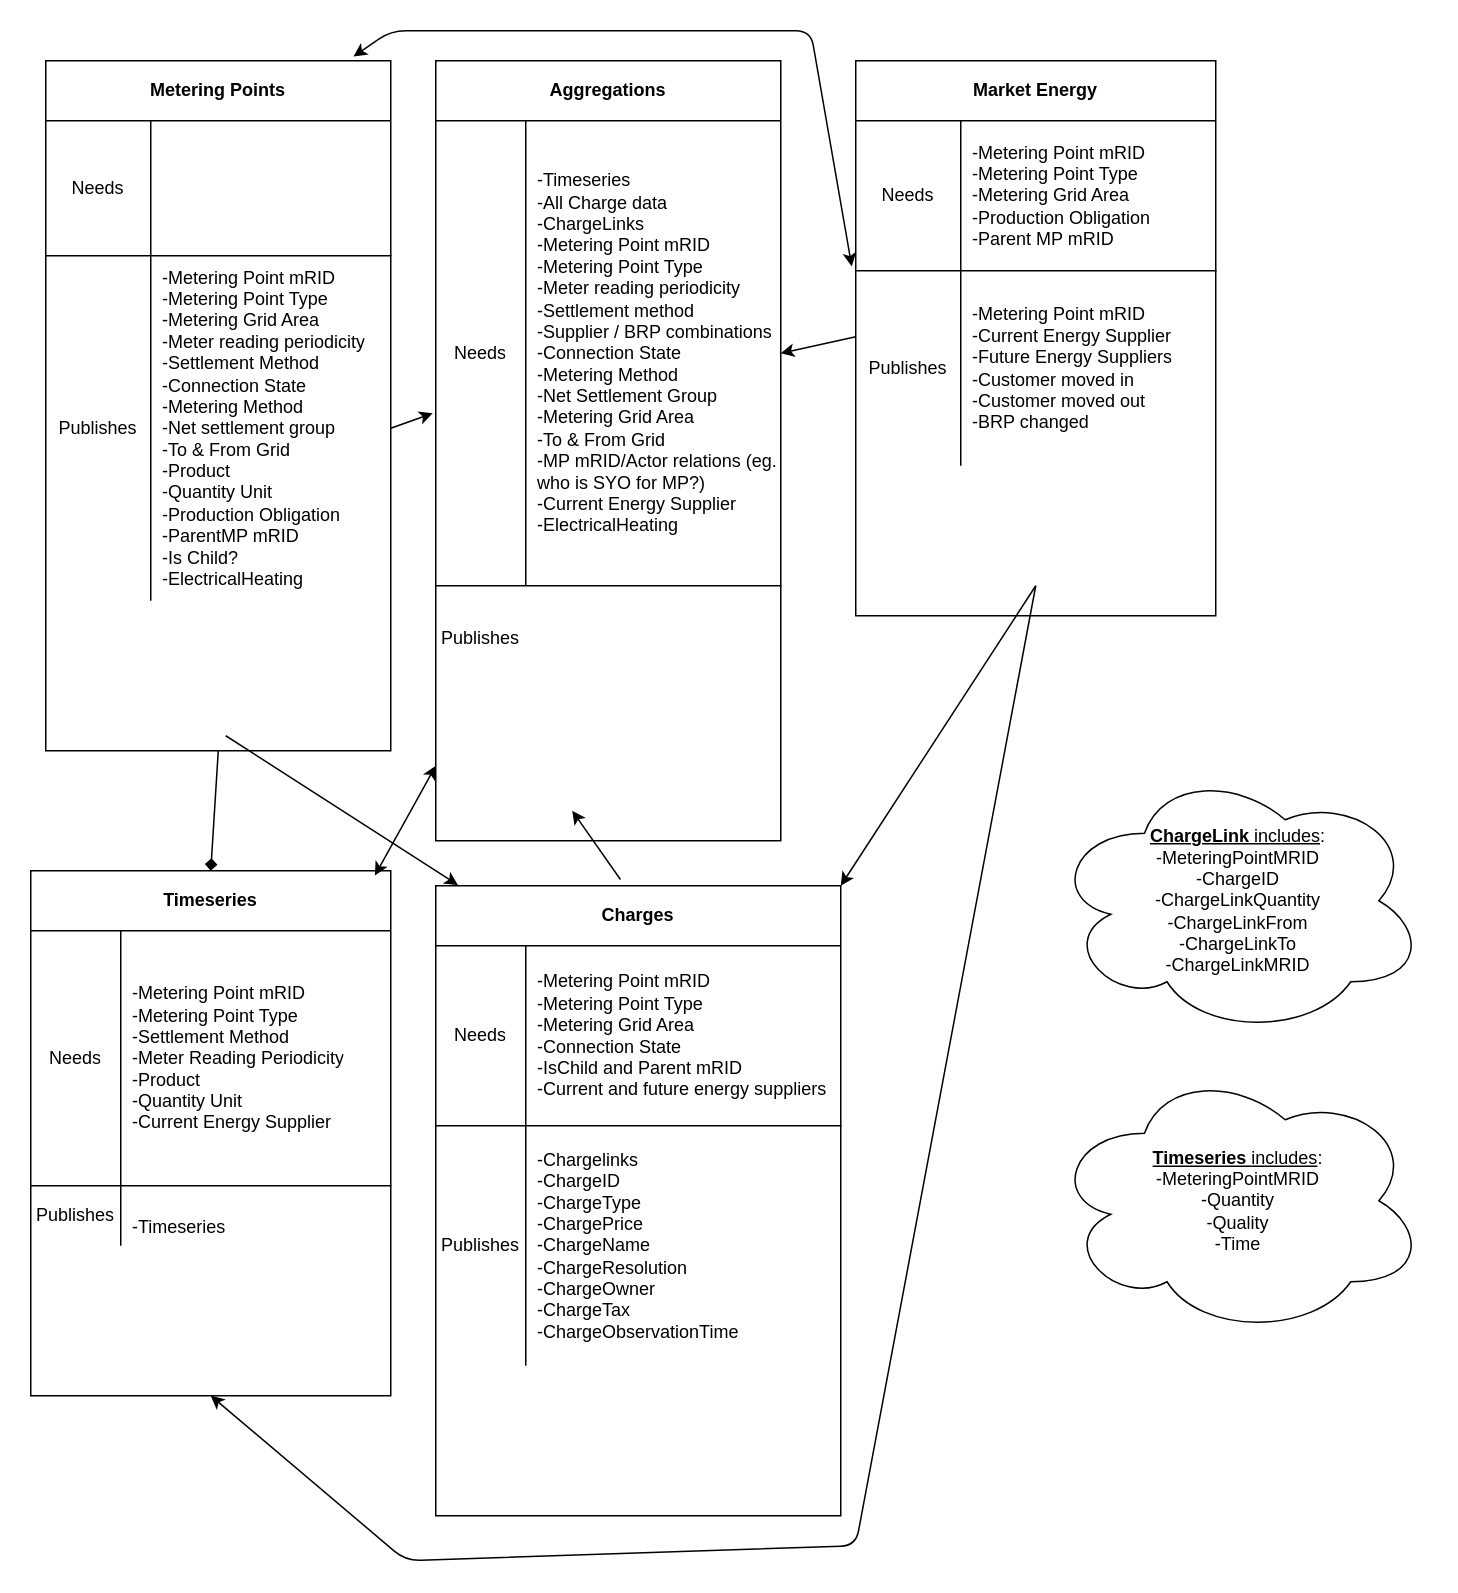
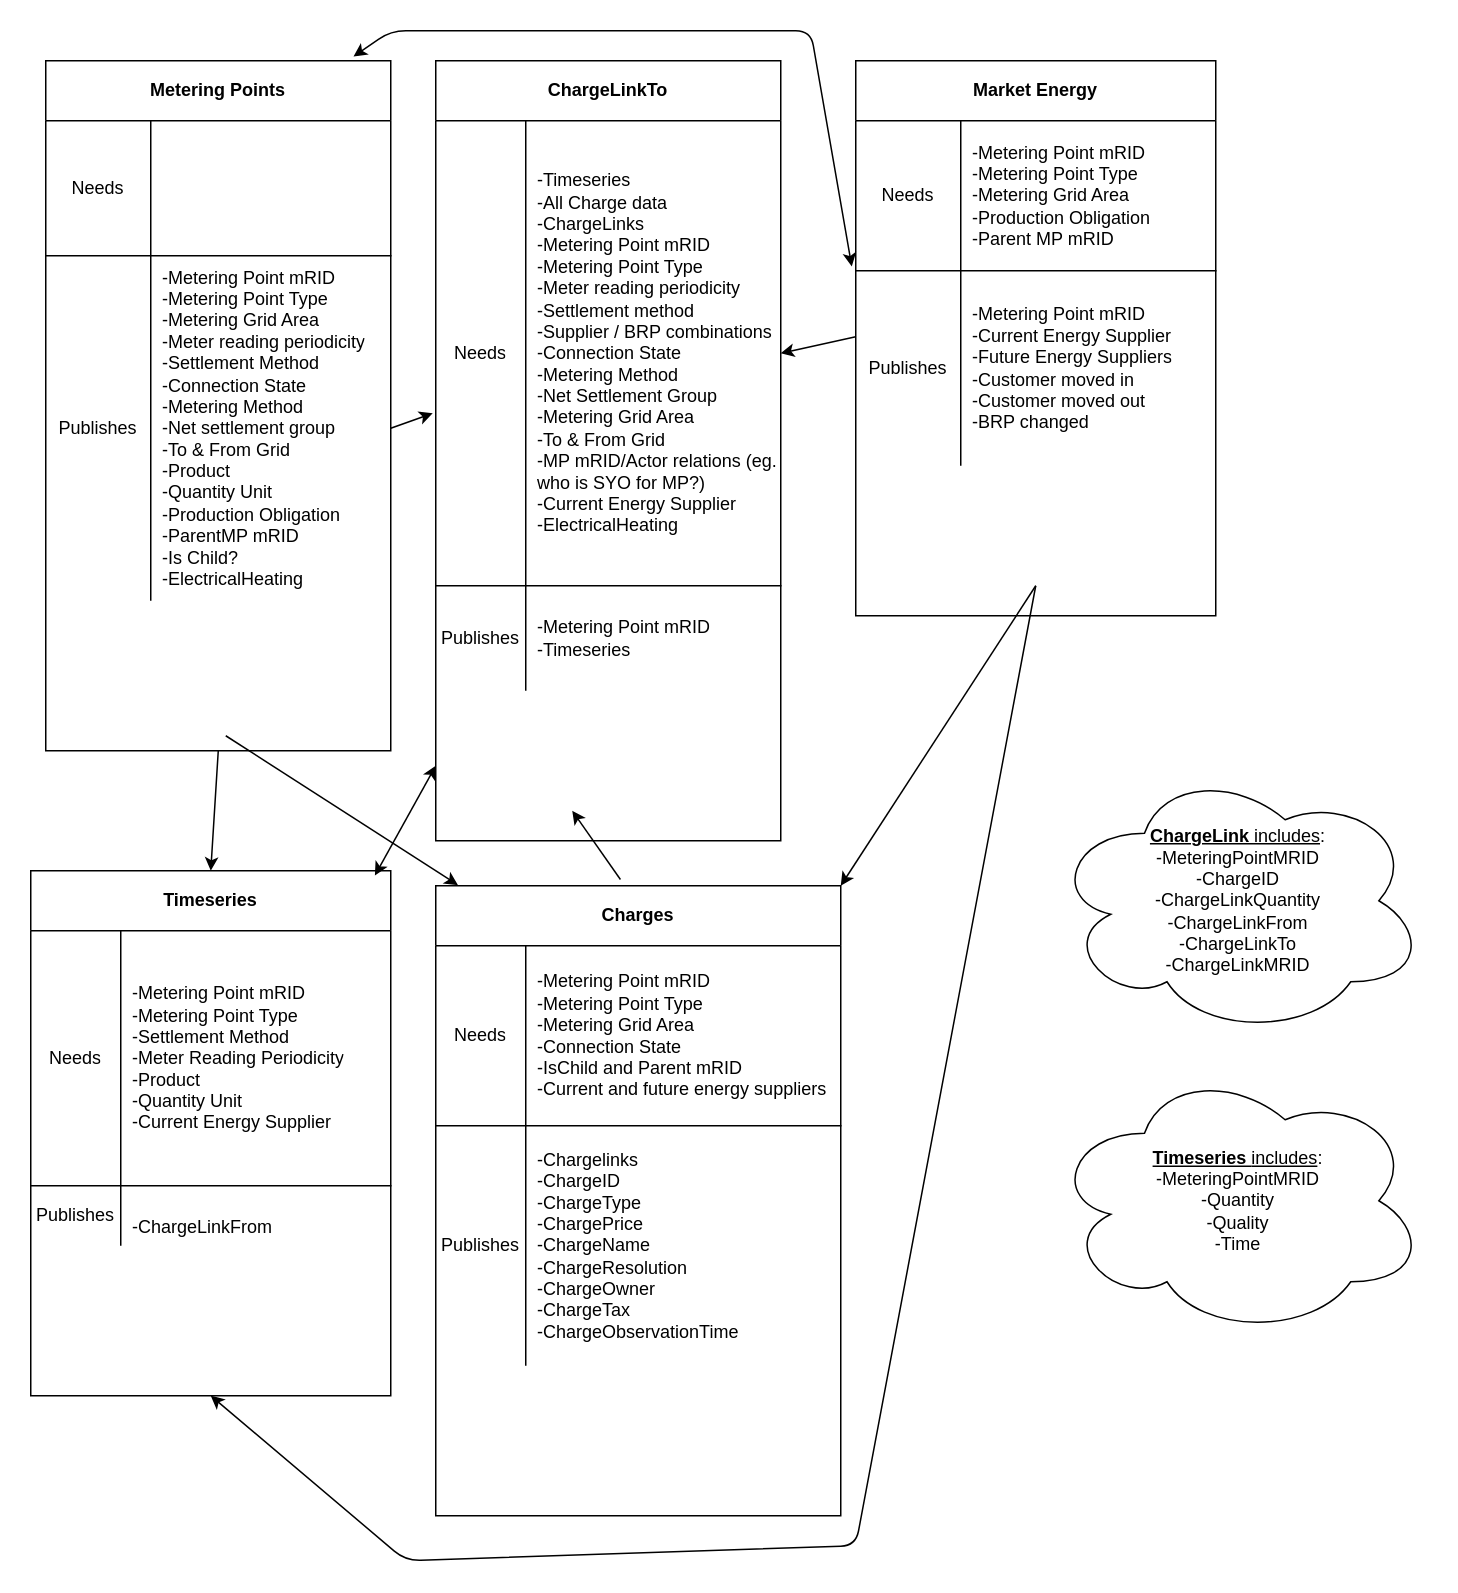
- <mxCell id="8" value="Aggregations" style="shape=table;html=1;whiteSpace=wrap;startSize=40;container=1;collapsible=0;childLayout=tableLayout;fixedRows=1;rowLines=0;fontStyle=1;align=center;" vertex="1" parent="1"><mxGeometry x="290" y="40" width="230" height="520" as="geometry" /></mxCell>
+ <mxCell id="8" value="ChargeLinkTo" style="shape=table;html=1;whiteSpace=wrap;startSize=40;container=1;collapsible=0;childLayout=tableLayout;fixedRows=1;rowLines=0;fontStyle=1;align=center;" vertex="1" parent="1"><mxGeometry x="290" y="40" width="230" height="520" as="geometry" /></mxCell>
+ <mxCell id="14" value="-Metering Point mRID&lt;br&gt;-Timeseries" style="shape=partialRectangle;html=1;whiteSpace=wrap;connectable=0;fillColor=none;top=0;left=0;bottom=0;right=0;align=left;spacingLeft=6;overflow=hidden;" vertex="1" parent="12"><mxGeometry x="60" width="170" height="70" as="geometry" /></mxCell>
- <mxCell id="41" value="" style="endArrow=diamond;html=1;exitX=0.5;exitY=1;exitDx=0;exitDy=0;entryX=0.5;entryY=0;entryDx=0;entryDy=0;" edge="1" parent="1" source="2" target="22"><mxGeometry width="50" height="50" relative="1" as="geometry"><mxPoint x="380" y="540" as="sourcePoint" /><mxPoint x="430" y="490" as="targetPoint" /></mxGeometry></mxCell>
+ <mxCell id="41" value="" style="endArrow=classic;html=1;exitX=0.5;exitY=1;exitDx=0;exitDy=0;entryX=0.5;entryY=0;entryDx=0;entryDy=0;" edge="1" parent="1" source="2" target="22"><mxGeometry width="50" height="50" relative="1" as="geometry"><mxPoint x="380" y="540" as="sourcePoint" /><mxPoint x="430" y="490" as="targetPoint" /></mxGeometry></mxCell>
- <mxCell id="28" value="&lt;br&gt;-Timeseries" style="shape=partialRectangle;html=1;whiteSpace=wrap;connectable=0;fillColor=none;top=0;left=0;bottom=0;right=0;align=left;spacingLeft=6;overflow=hidden;" vertex="1" parent="26"><mxGeometry x="60" width="180" height="40" as="geometry" /></mxCell>
+ <mxCell id="28" value="&lt;br&gt;-ChargeLinkFrom" style="shape=partialRectangle;html=1;whiteSpace=wrap;connectable=0;fillColor=none;top=0;left=0;bottom=0;right=0;align=left;spacingLeft=6;overflow=hidden;" vertex="1" parent="26"><mxGeometry x="60" width="180" height="40" as="geometry" /></mxCell>
